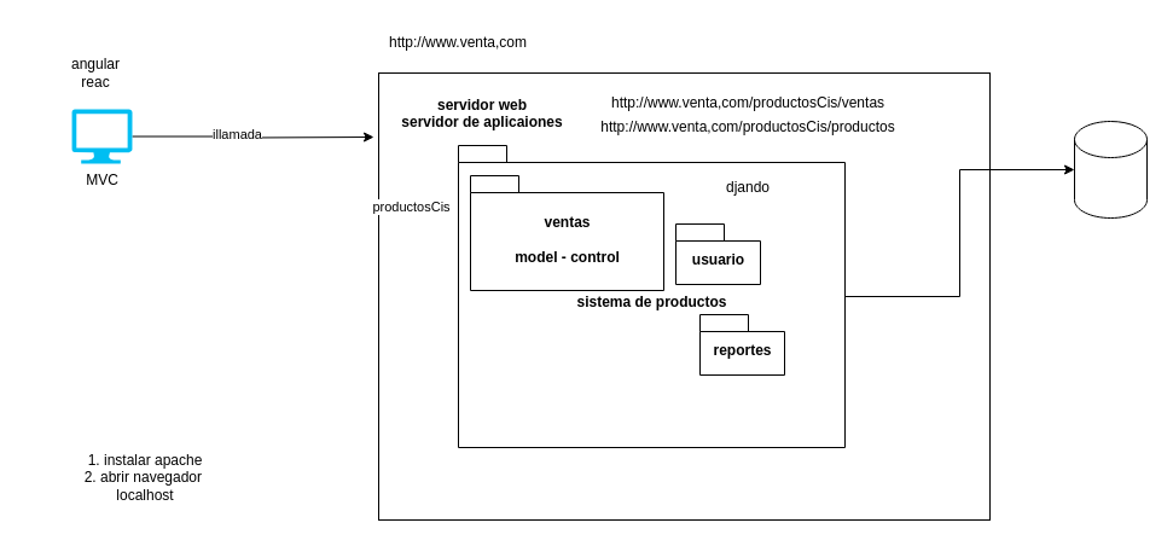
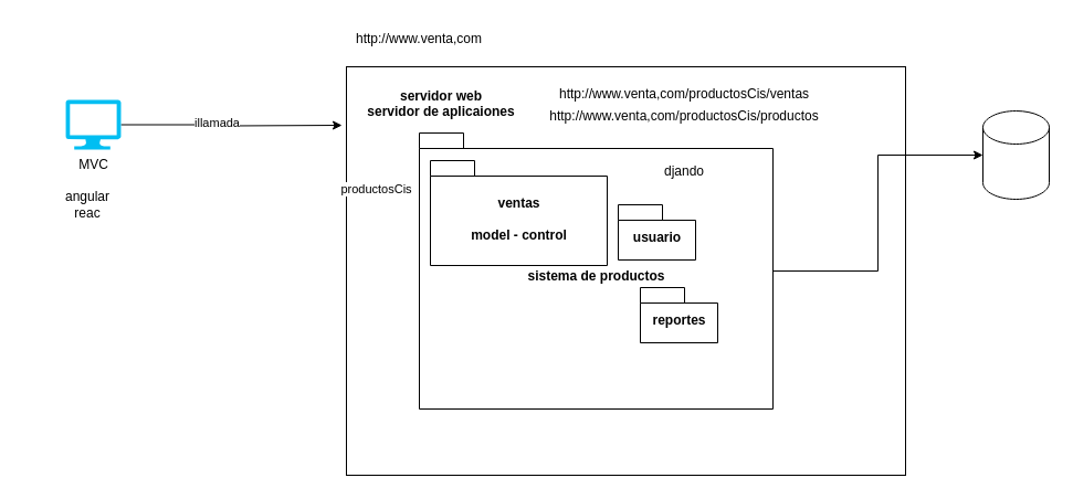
- <mxCell id="16" value="angular&lt;br&gt;reac" style="text;html=1;strokeColor=none;fillColor=none;align=center;verticalAlign=middle;whiteSpace=wrap;rounded=0;" parent="1" vertex="1"><mxGeometry x="49" y="45" width="60" height="30" as="geometry" /></mxCell>
+ <mxCell id="16" value="angular&lt;br&gt;reac" style="text;html=1;strokeColor=none;fillColor=none;align=center;verticalAlign=middle;whiteSpace=wrap;rounded=0;" parent="1" vertex="1"><mxGeometry x="49" y="170" width="60" height="30" as="geometry" /></mxCell>
- <mxCell id="13" value="1. instalar apache&lt;br&gt;2. abrir navegador&amp;nbsp;&lt;br&gt;localhost" style="text;html=1;strokeColor=none;fillColor=none;align=center;verticalAlign=middle;whiteSpace=wrap;rounded=0;" parent="1" vertex="1"><mxGeometry x="20" y="380" width="200" height="30" as="geometry" /></mxCell>
